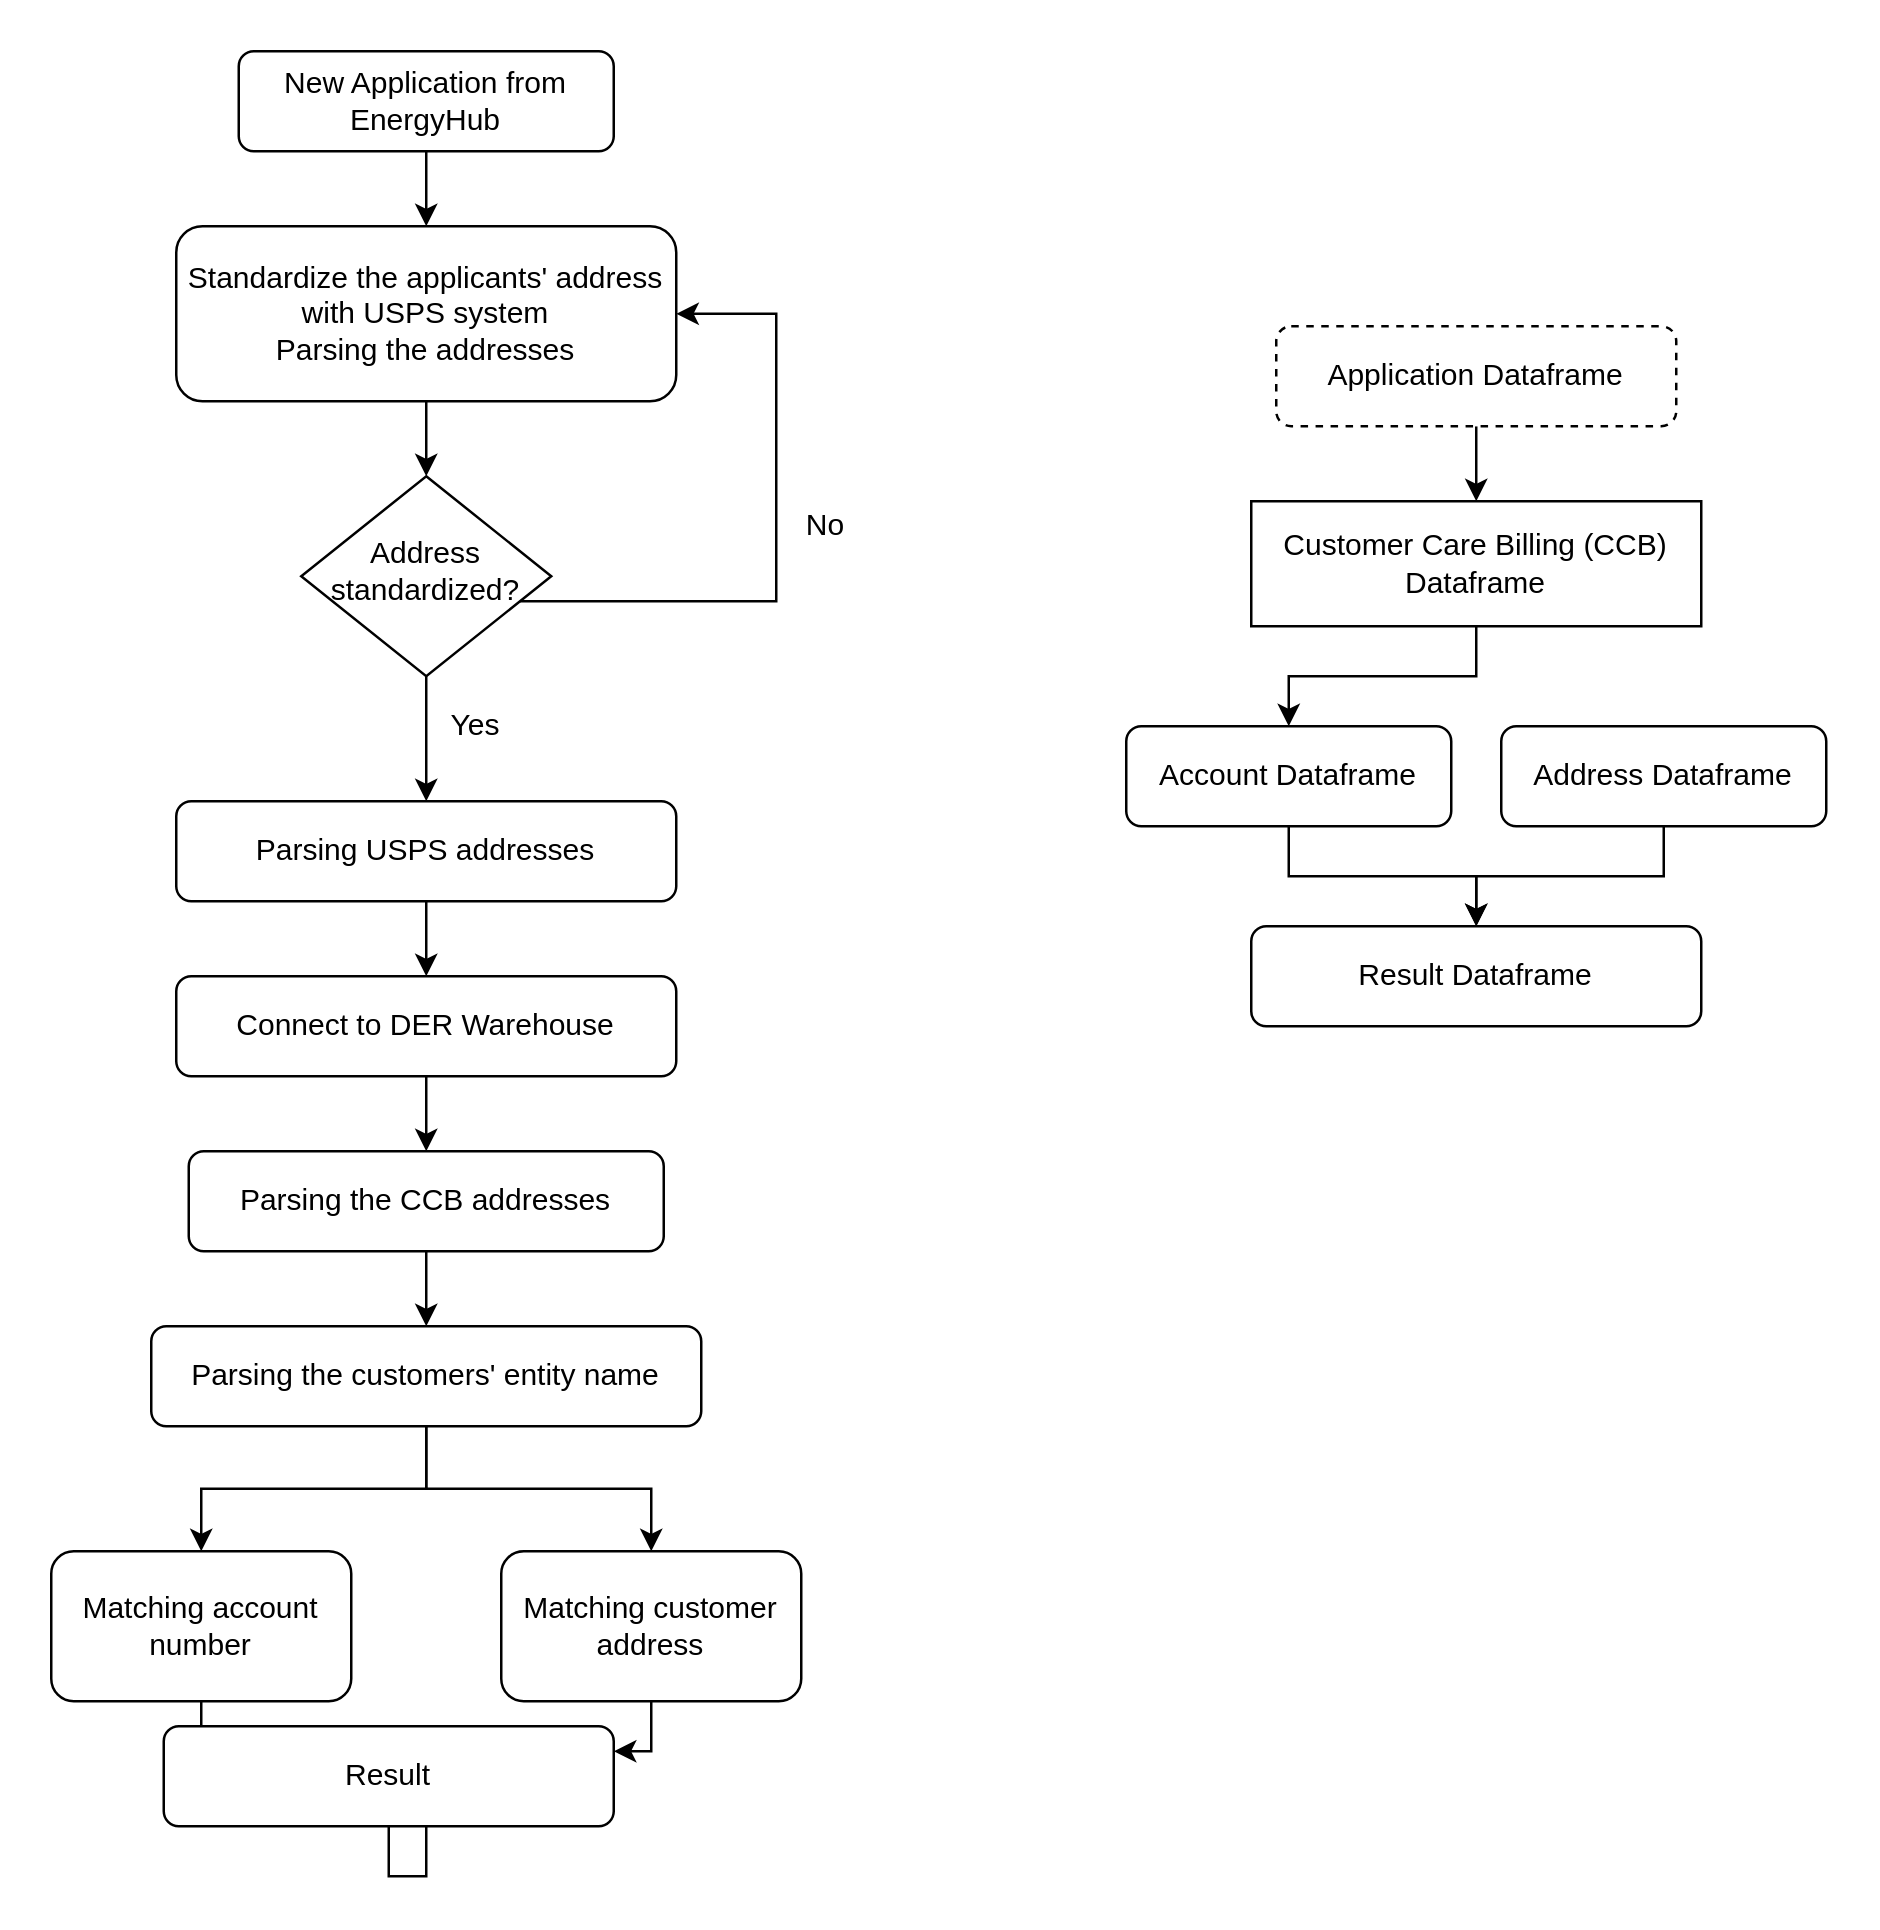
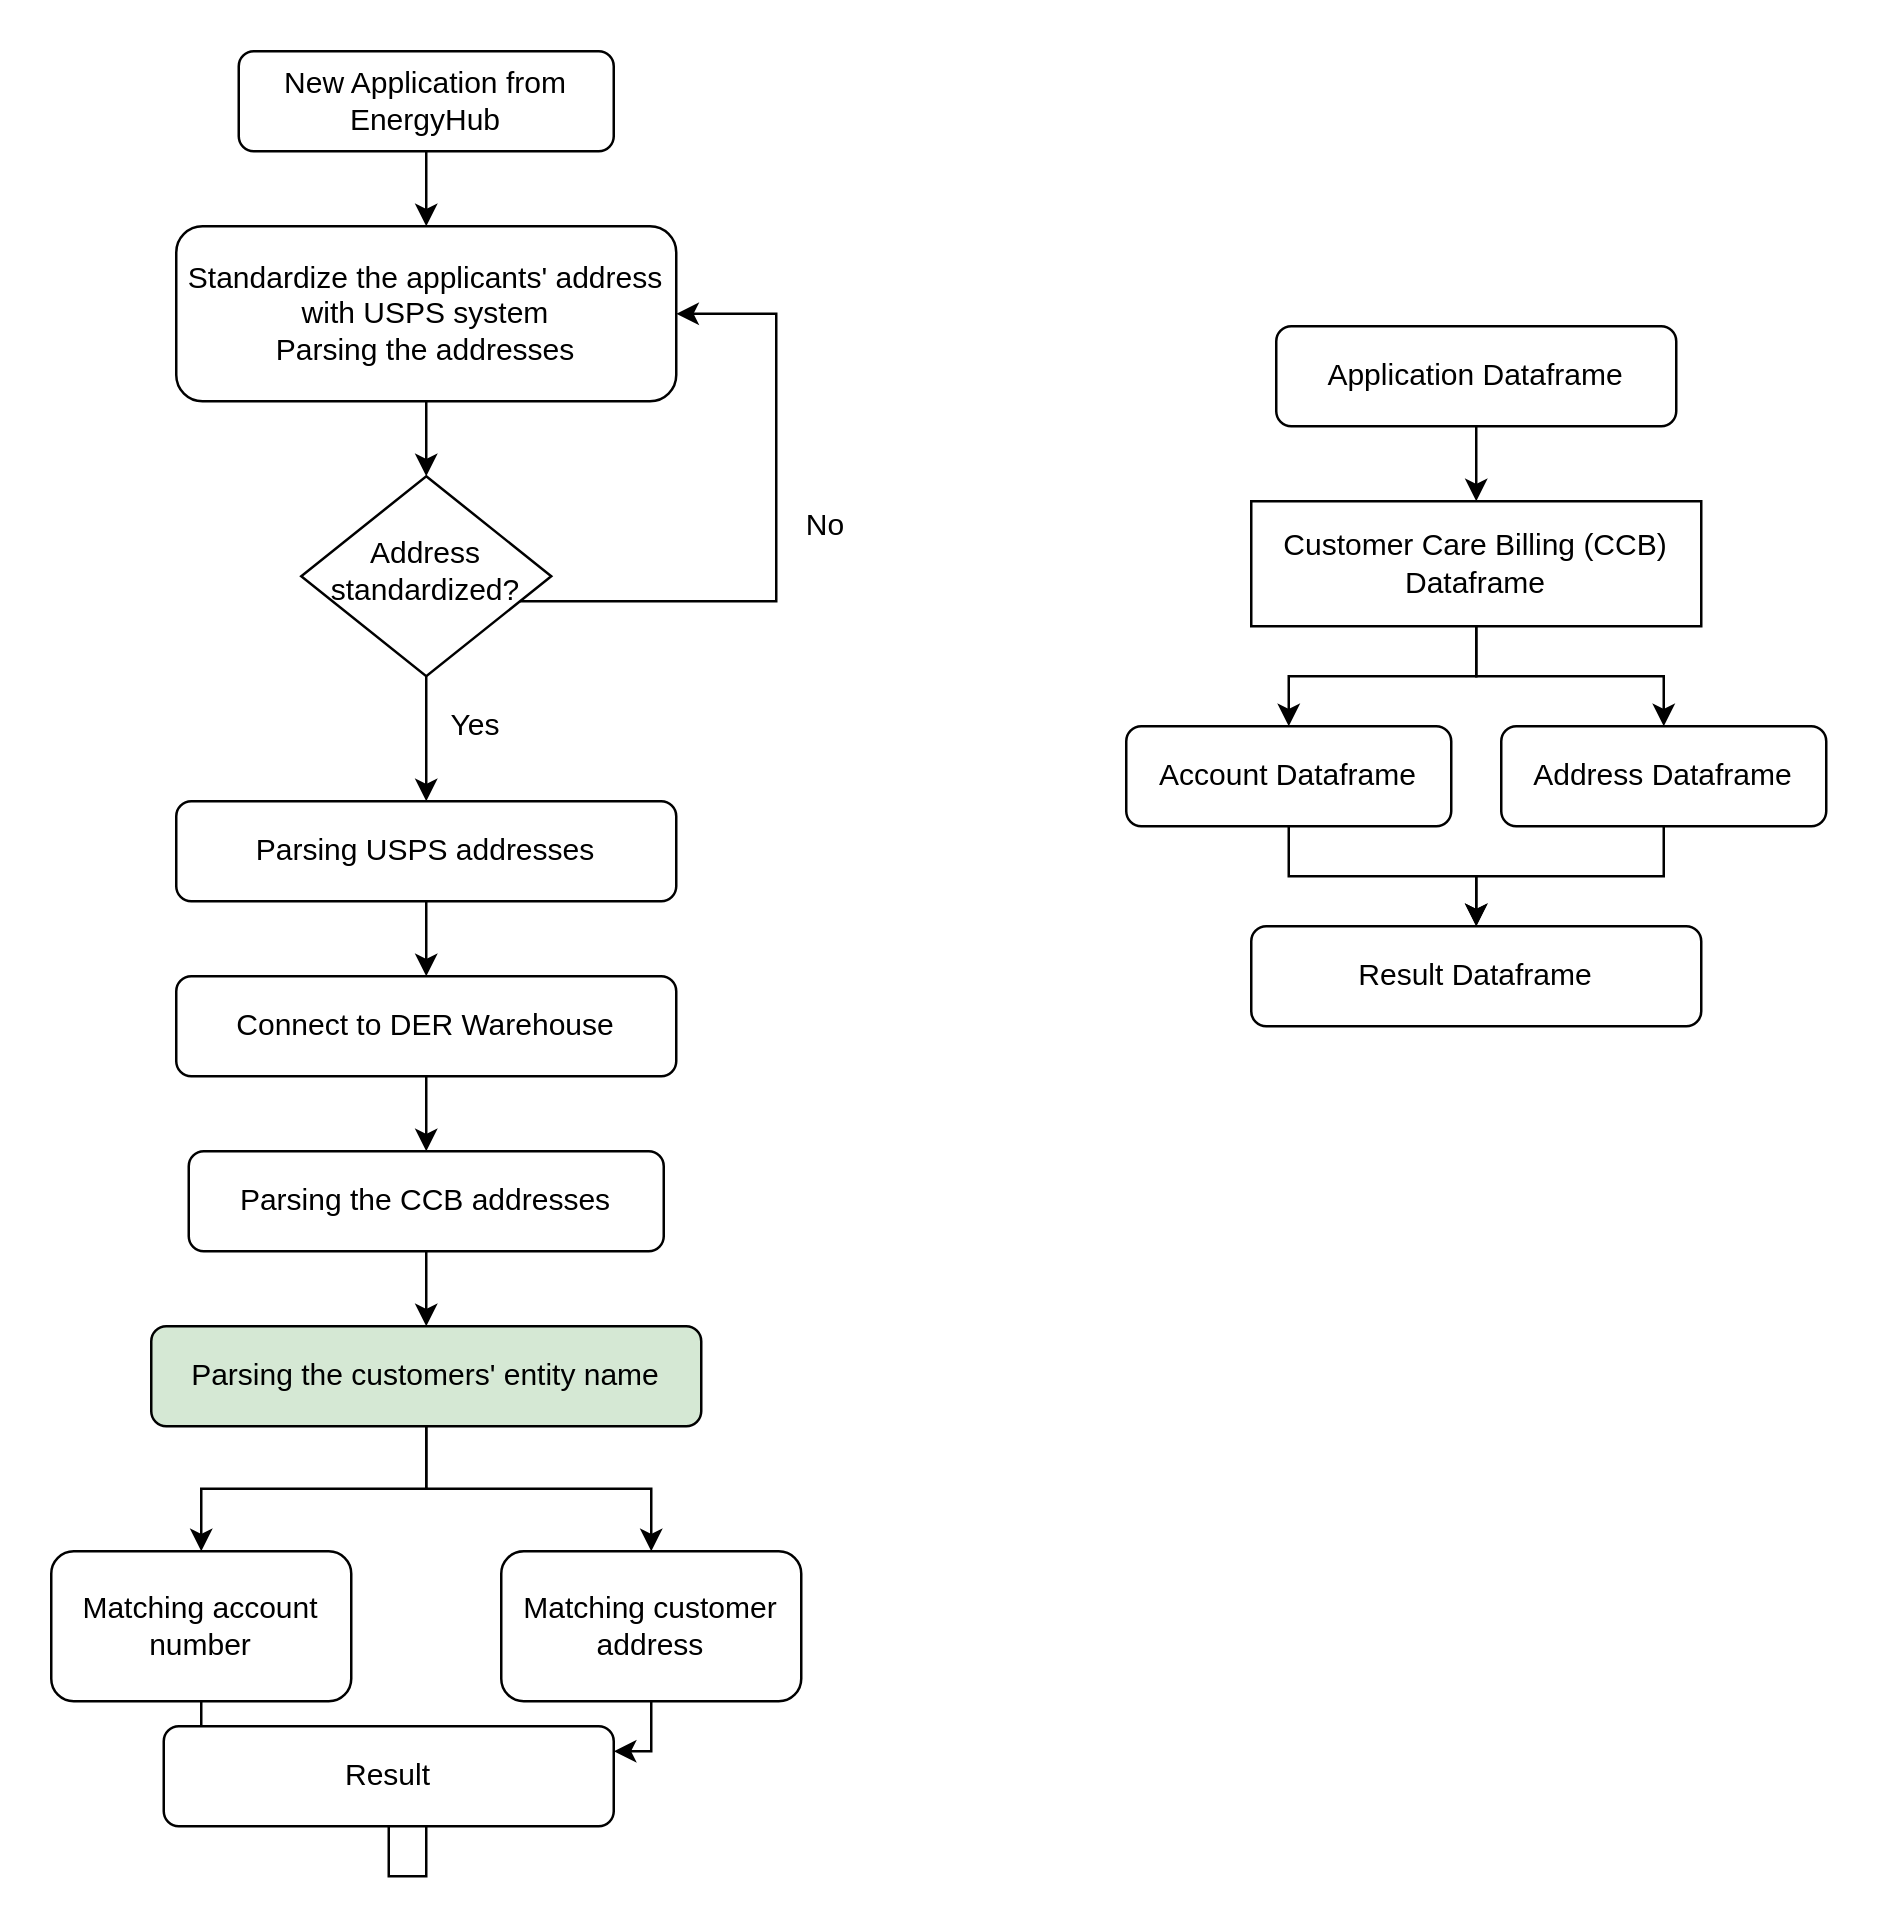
- <mxCell id="25" value="Application Dataframe" style="rounded=1;whiteSpace=wrap;html=1;dashed=1;" vertex="1" parent="1"><mxGeometry x="510" y="130" width="160" height="40" as="geometry" /></mxCell>
+ <mxCell id="25" value="Application Dataframe" style="rounded=1;whiteSpace=wrap;html=1;" vertex="1" parent="1"><mxGeometry x="510" y="130" width="160" height="40" as="geometry" /></mxCell>
+ <mxCell id="17" value="" style="edgeStyle=orthogonalEdgeStyle;rounded=0;orthogonalLoop=1;jettySize=auto;html=1;" edge="1" parent="1" source="19" target="23"><mxGeometry relative="1" as="geometry" /></mxCell>
- <mxCell id="32" value="Parsing the customers' entity name" style="rounded=1;whiteSpace=wrap;html=1;" vertex="1" parent="1"><mxGeometry x="60" y="530" width="220" height="40" as="geometry" /></mxCell>
+ <mxCell id="32" value="Parsing the customers' entity name" style="rounded=1;whiteSpace=wrap;html=1;fillColor=#d5e8d4;" vertex="1" parent="1"><mxGeometry x="60" y="530" width="220" height="40" as="geometry" /></mxCell>
